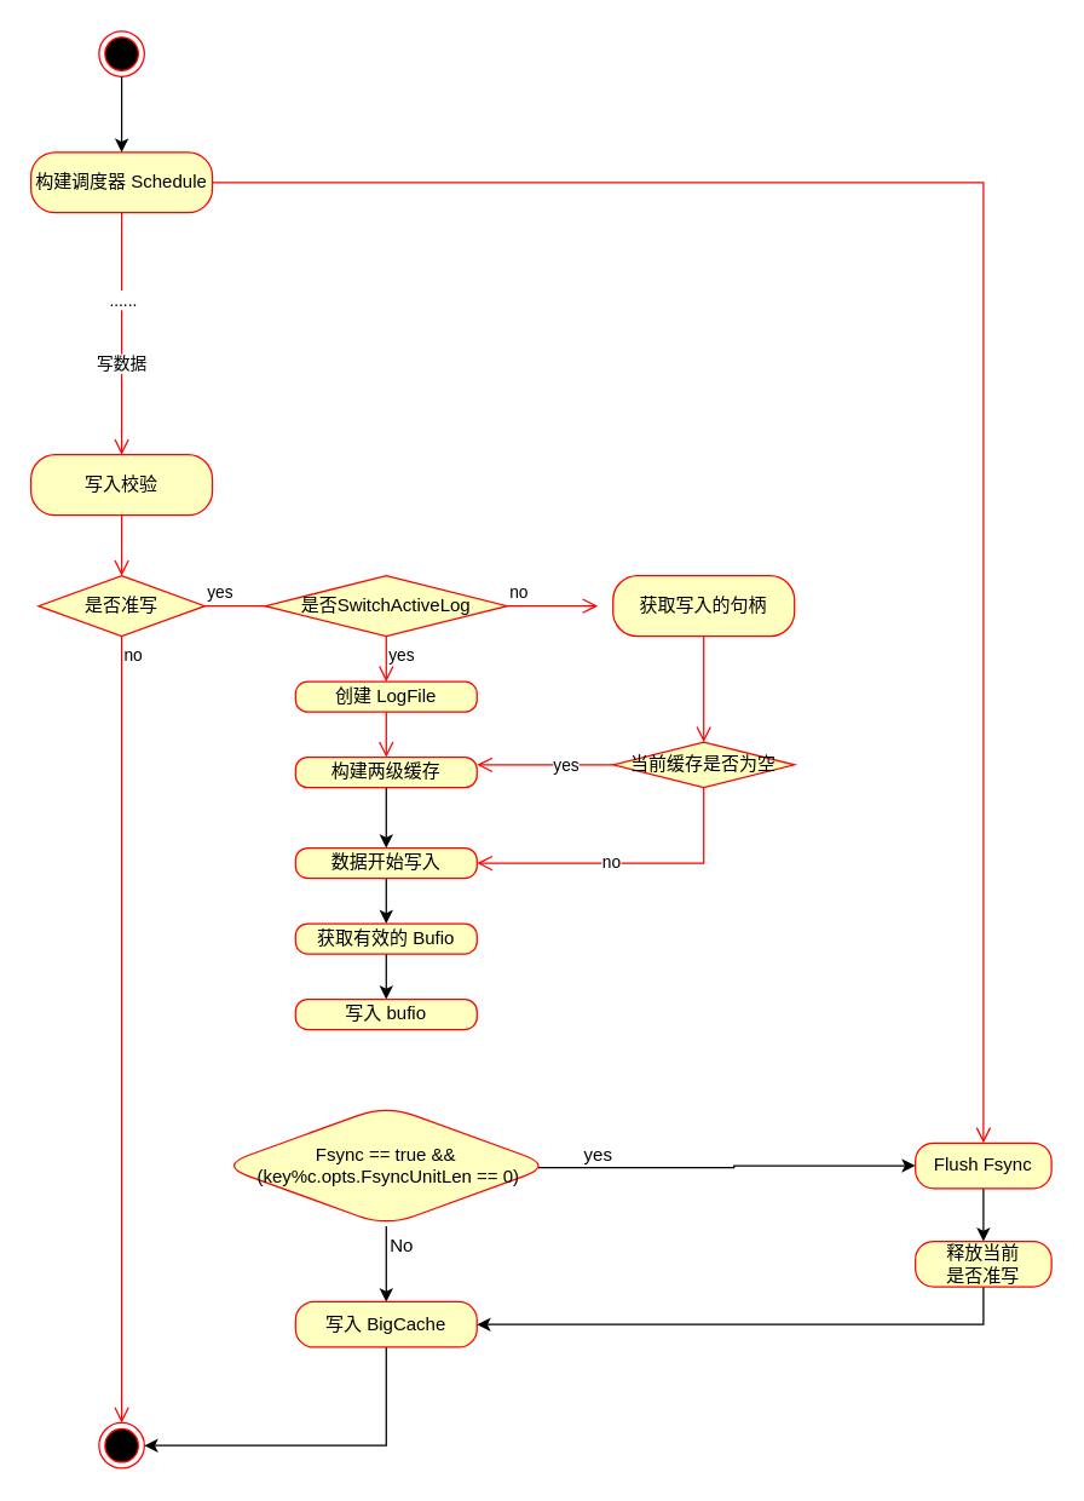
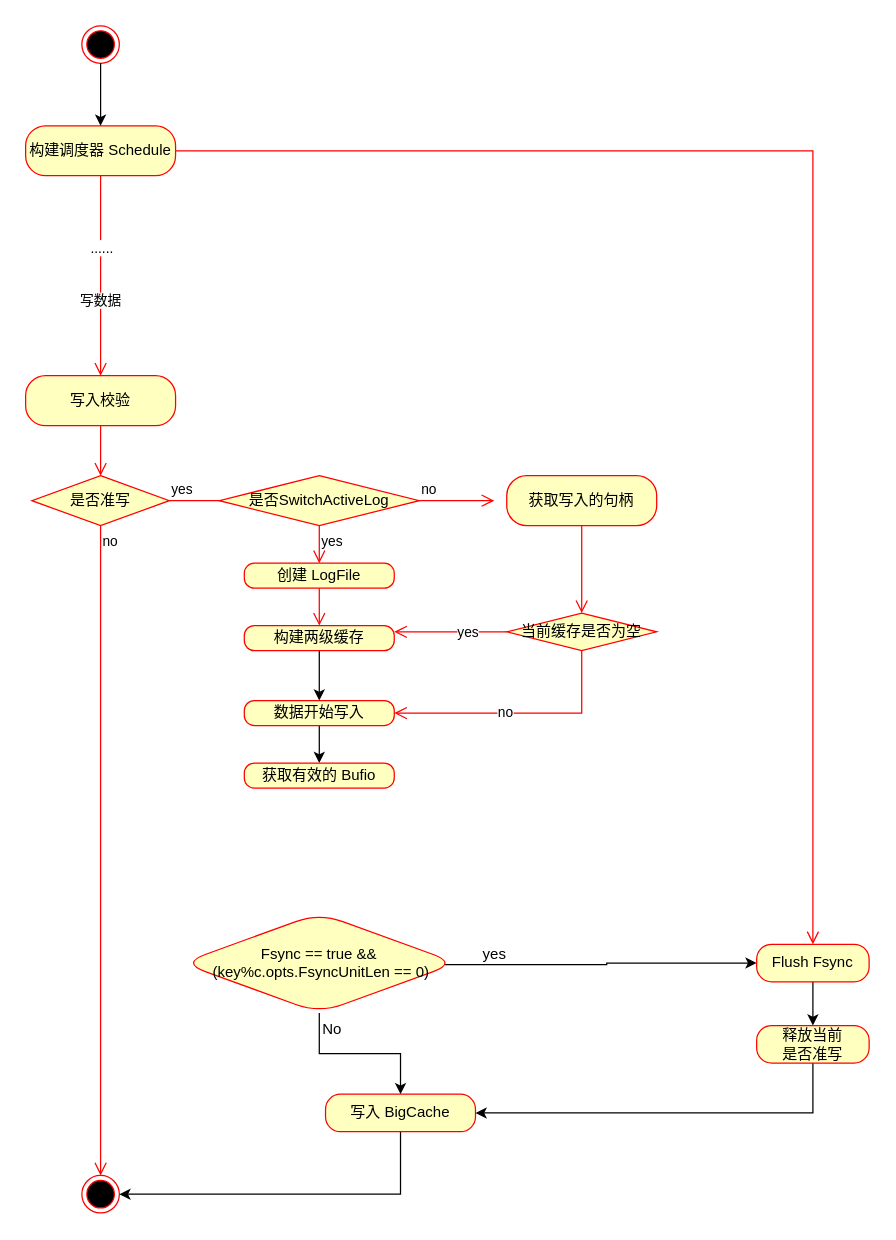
- <mxCell id="20" value="" style="edgeStyle=orthogonalEdgeStyle;rounded=0;orthogonalLoop=1;jettySize=auto;html=1;" edge="1" parent="1" source="21" target="22"><mxGeometry relative="1" as="geometry" /></mxCell>
- <mxCell id="22" value="写入 bufio" style="rounded=1;whiteSpace=wrap;html=1;arcSize=40;fontColor=#000000;fillColor=#ffffc0;strokeColor=#ff0000;" vertex="1" parent="1"><mxGeometry x="195" y="660" width="120" height="20" as="geometry" /></mxCell>
- <mxCell id="34" value="写入 BigCache" style="whiteSpace=wrap;html=1;fillColor=#ffffc0;strokeColor=#ff0000;fontColor=#000000;rounded=1;arcSize=40;" vertex="1" parent="1"><mxGeometry x="195" y="860" width="120" height="30" as="geometry" /></mxCell>
+ <mxCell id="34" value="写入 BigCache" style="whiteSpace=wrap;html=1;fillColor=#ffffc0;strokeColor=#ff0000;fontColor=#000000;rounded=1;arcSize=40;" vertex="1" parent="1"><mxGeometry x="260" y="875" width="120" height="30" as="geometry" /></mxCell>
